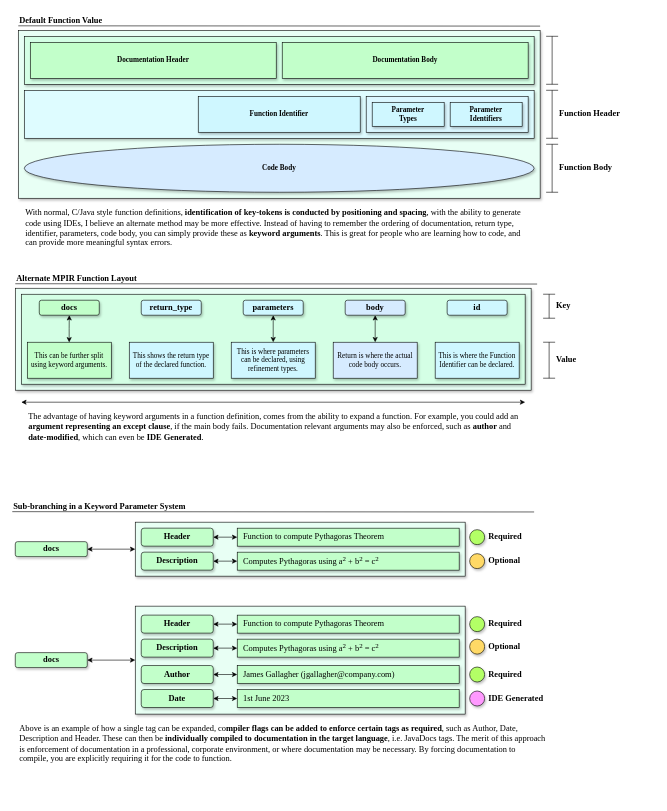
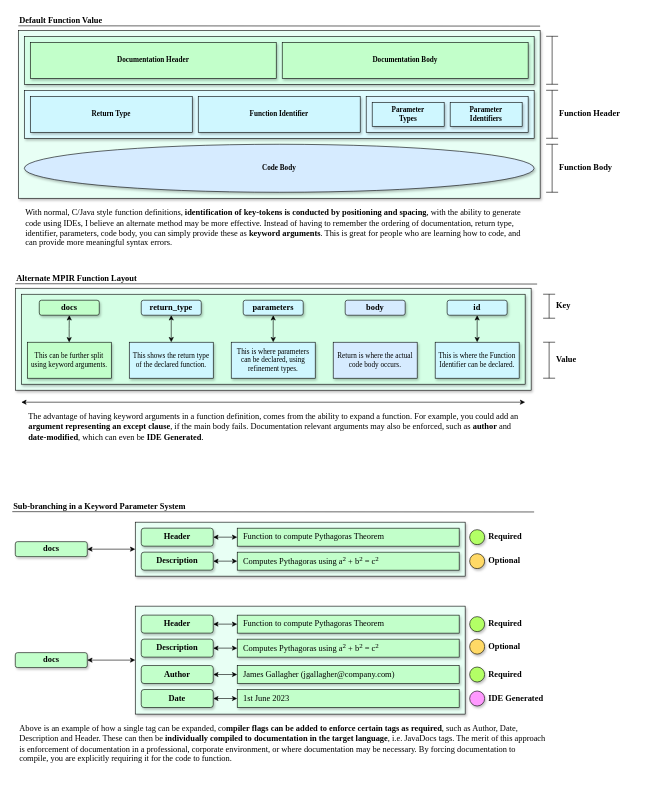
+ <mxCell id="39" value="Return Type" style="rounded=0;whiteSpace=wrap;html=1;shadow=1;strokeColor=default;fontFamily=CMU Serif;fontSize=12;fontColor=default;fillColor=#CFF7FF;fontStyle=1" vertex="1" parent="1"><mxGeometry x="50" y="160" width="270" height="60" as="geometry" /></mxCell>
+ <mxCell id="13" style="edgeStyle=orthogonalEdgeStyle;rounded=0;orthogonalLoop=1;jettySize=auto;html=1;entryX=0.5;entryY=1;entryDx=0;entryDy=0;fontFamily=CMU Serif;fontSize=14;fontColor=default;startArrow=classic;startFill=1;" edge="1" parent="1" source="14" target="15"><mxGeometry relative="1" as="geometry" /></mxCell>
- <mxCell id="22" style="edgeStyle=orthogonalEdgeStyle;rounded=0;orthogonalLoop=1;jettySize=auto;html=1;entryX=0.5;entryY=1;entryDx=0;entryDy=0;fontFamily=CMU Serif;fontSize=14;fontColor=default;startArrow=classic;startFill=1;" edge="1" parent="1" source="23" target="24"><mxGeometry relative="1" as="geometry" /></mxCell>
+ <mxCell id="30" style="edgeStyle=orthogonalEdgeStyle;rounded=0;orthogonalLoop=1;jettySize=auto;html=1;entryX=0.5;entryY=1;entryDx=0;entryDy=0;fontFamily=CMU Serif;fontSize=14;fontColor=default;startArrow=classic;startFill=1;" edge="1" parent="1" source="31" target="32"><mxGeometry relative="1" as="geometry" /></mxCell>
